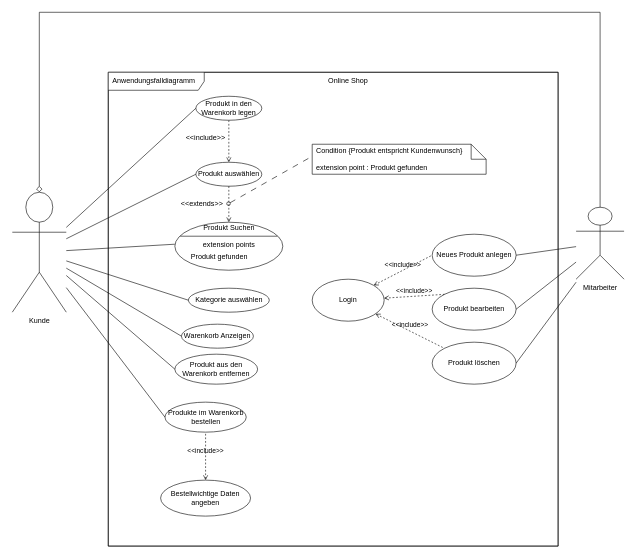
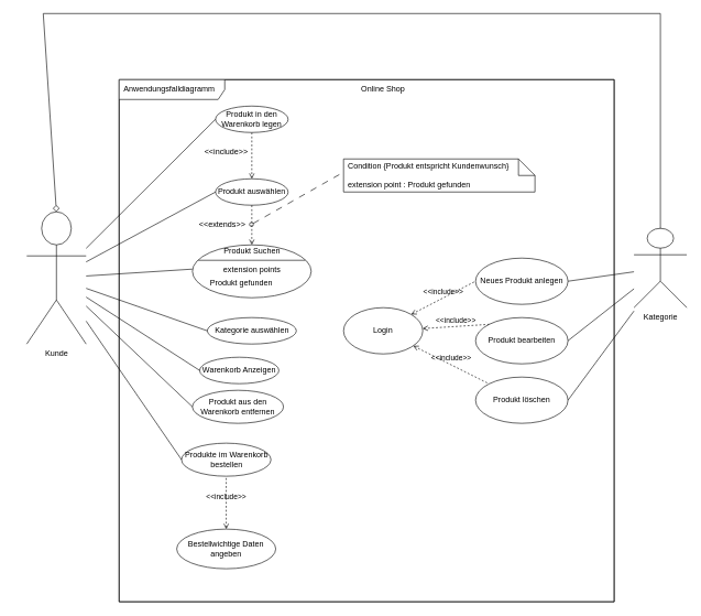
- <mxCell id="2" value="Kunde" style="shape=umlActor;verticalLabelPosition=bottom;verticalAlign=top;html=1;" parent="1" vertex="1"><mxGeometry x="20" y="320" width="90" height="200" as="geometry" /></mxCell>
+ <mxCell id="2" value="Kunde" style="shape=umlActor;verticalLabelPosition=bottom;verticalAlign=top;html=1;" parent="1" vertex="1"><mxGeometry x="40" y="320" width="90" height="200" as="geometry" /></mxCell>
- <mxCell id="40" value="Mitarbeiter" style="shape=umlActor;verticalLabelPosition=bottom;verticalAlign=top;html=1;outlineConnect=0;glass=0;" parent="1" vertex="1"><mxGeometry x="960" y="345" width="80" height="120" as="geometry" /></mxCell>
+ <mxCell id="40" value="Kategorie" style="shape=umlActor;verticalLabelPosition=bottom;verticalAlign=top;html=1;outlineConnect=0;glass=0;" parent="1" vertex="1"><mxGeometry x="960" y="345" width="80" height="120" as="geometry" /></mxCell>
